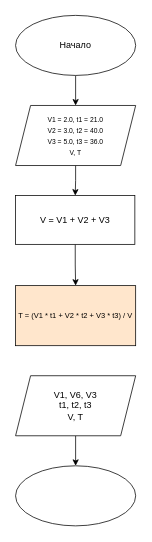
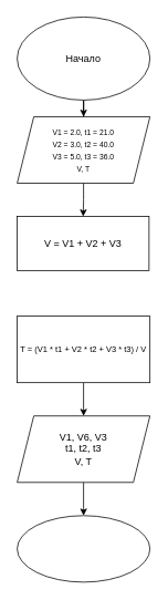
- <mxCell id="3" value="Начало" style="ellipse;whiteSpace=wrap;html=1;" vertex="1" parent="1"><mxGeometry x="20" y="20" width="160" height="80" as="geometry" /></mxCell>
+ <mxCell id="3" value="Начало" style="ellipse;whiteSpace=wrap;html=1;" vertex="1" parent="1"><mxGeometry x="20" y="20" width="160" height="100" as="geometry" /></mxCell>
- <mxCell id="6" value="" style="edgeStyle=orthogonalEdgeStyle;rounded=0;orthogonalLoop=1;jettySize=auto;html=1;" edge="1" parent="1" source="7" target="9"><mxGeometry relative="1" as="geometry" /></mxCell>
- <mxCell id="9" value="&lt;font style=&quot;font-size: 10px;&quot;&gt;T = (V1 * t1 + V2 * t2 + V3 * t3) / V&lt;/font&gt;" style="whiteSpace=wrap;html=1;fillColor=#ffe6cc;" vertex="1" parent="1"><mxGeometry x="20" y="380" width="160" height="80" as="geometry" /></mxCell>
+ <mxCell id="9" value="&lt;font style=&quot;font-size: 10px;&quot;&gt;T = (V1 * t1 + V2 * t2 + V3 * t3) / V&lt;/font&gt;" style="whiteSpace=wrap;html=1;" vertex="1" parent="1"><mxGeometry x="20" y="380" width="160" height="80" as="geometry" /></mxCell>
+ <mxCell id="8" value="" style="edgeStyle=orthogonalEdgeStyle;rounded=0;orthogonalLoop=1;jettySize=auto;html=1;" edge="1" parent="1" source="9" target="11"><mxGeometry relative="1" as="geometry" /></mxCell>
